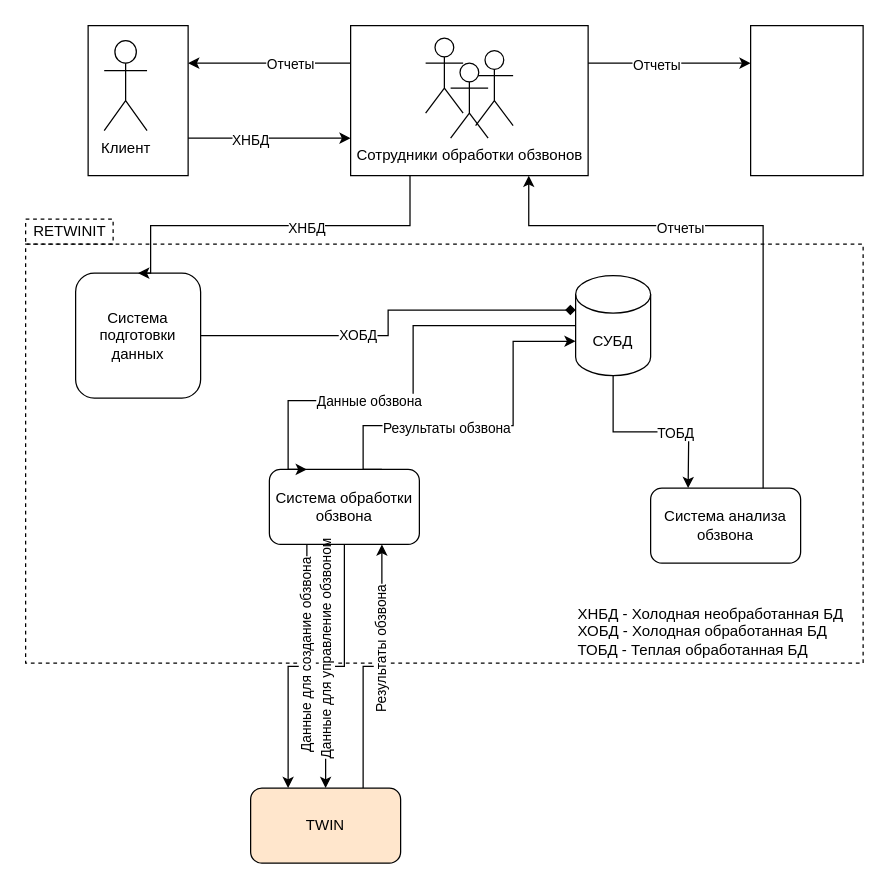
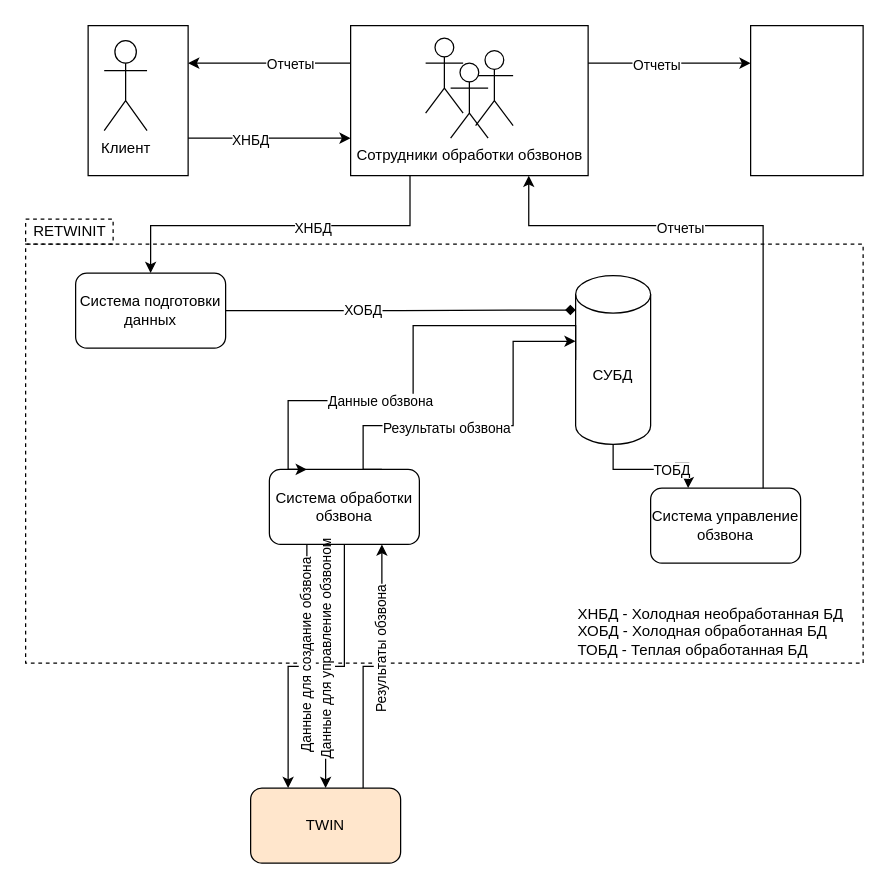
- <mxCell id="36" value="СУБД" style="shape=cylinder3;whiteSpace=wrap;html=1;boundedLbl=1;backgroundOutline=1;size=15;rounded=0;fillColor=none;" vertex="1" parent="1"><mxGeometry x="460" y="220" width="60" height="80" as="geometry" /></mxCell>
+ <mxCell id="36" value="СУБД" style="shape=cylinder3;whiteSpace=wrap;html=1;boundedLbl=1;backgroundOutline=1;size=15;rounded=0;fillColor=none;" vertex="1" parent="1"><mxGeometry x="460" y="220" width="60" height="135" as="geometry" /></mxCell>
- <mxCell id="39" value="Система подготовки данных" style="rounded=1;whiteSpace=wrap;html=1;fillColor=none;" vertex="1" parent="1"><mxGeometry x="60" y="218" width="100" height="100" as="geometry" /></mxCell>
+ <mxCell id="39" value="Система подготовки данных" style="rounded=1;whiteSpace=wrap;html=1;fillColor=none;" vertex="1" parent="1"><mxGeometry x="60" y="218" width="120" height="60.0" as="geometry" /></mxCell>
- <mxCell id="43" value="Система анализа обзвона" style="rounded=1;whiteSpace=wrap;html=1;fillColor=none;" vertex="1" parent="1"><mxGeometry x="520" y="390" width="120" height="60.0" as="geometry" /></mxCell>
+ <mxCell id="43" value="Система управление обзвона" style="rounded=1;whiteSpace=wrap;html=1;fillColor=none;" vertex="1" parent="1"><mxGeometry x="520" y="390" width="120" height="60.0" as="geometry" /></mxCell>
